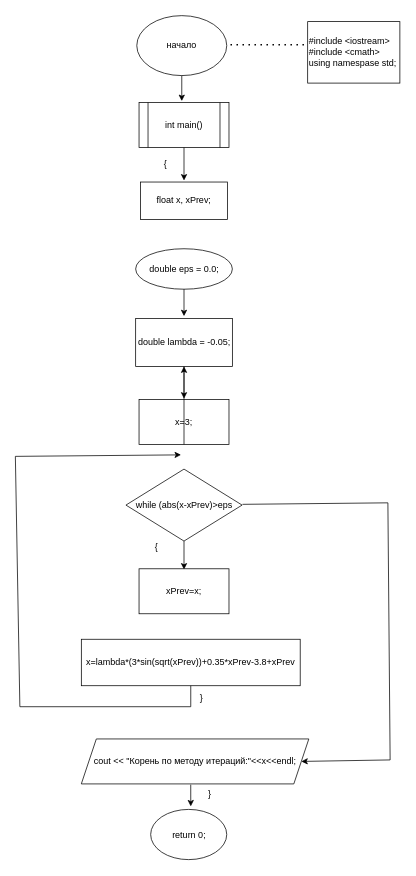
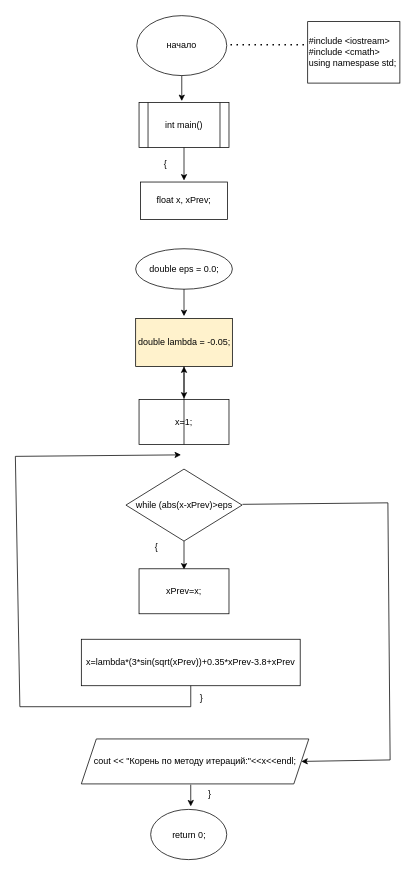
- <mxCell id="12" value="double lambda = -0.05;" style="rounded=0;whiteSpace=wrap;html=1;" vertex="1" parent="1"><mxGeometry x="180.5" y="424" width="129" height="64" as="geometry" /></mxCell>
+ <mxCell id="12" value="double lambda = -0.05;" style="rounded=0;whiteSpace=wrap;html=1;fillColor=#fff2cc;" vertex="1" parent="1"><mxGeometry x="180.5" y="424" width="129" height="64" as="geometry" /></mxCell>
- <mxCell id="14" value="x=3;" style="rounded=0;whiteSpace=wrap;html=1;" vertex="1" parent="1"><mxGeometry x="185" y="532" width="120" height="60" as="geometry" /></mxCell>
+ <mxCell id="14" value="x=1;" style="rounded=0;whiteSpace=wrap;html=1;" vertex="1" parent="1"><mxGeometry x="185" y="532" width="120" height="60" as="geometry" /></mxCell>
